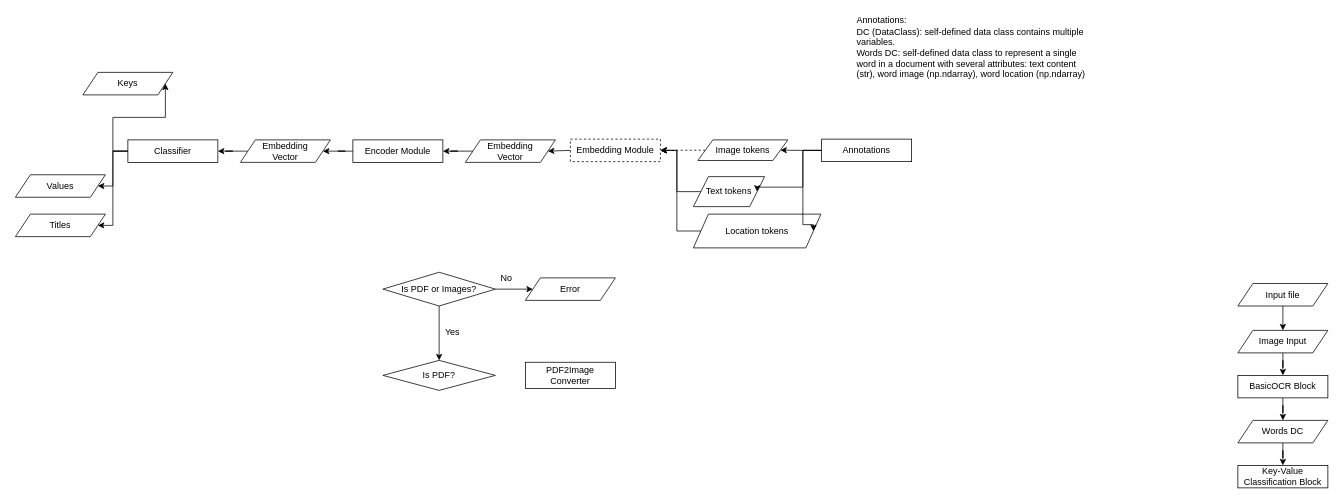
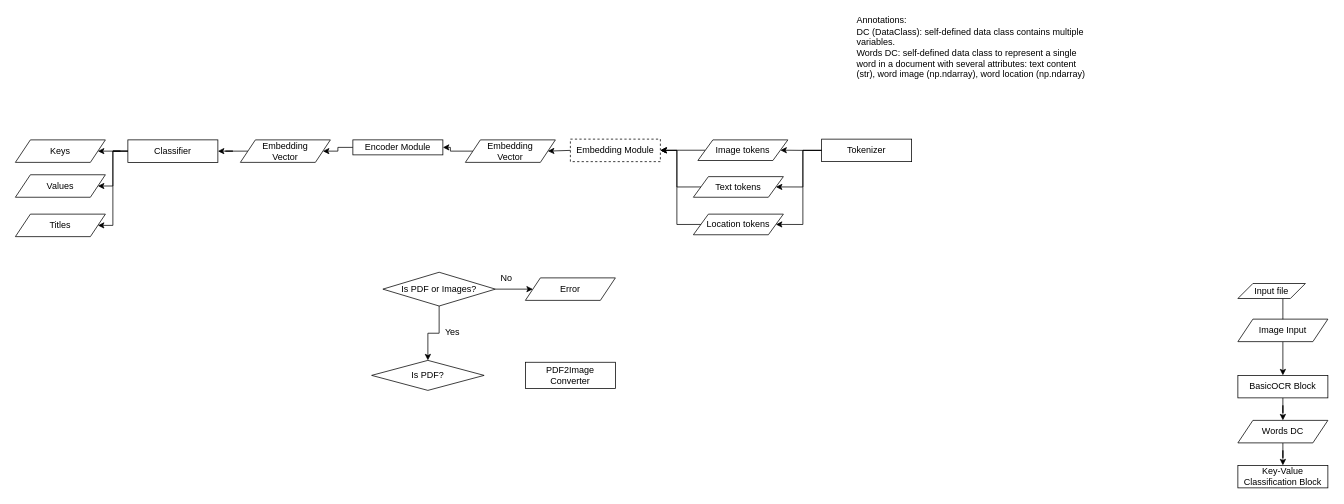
- <mxCell id="38" value="Keys" style="shape=parallelogram;perimeter=parallelogramPerimeter;whiteSpace=wrap;html=1;fixedSize=1;rounded=0;" vertex="1" parent="1"><mxGeometry x="110" y="96" width="120" height="30" as="geometry" /></mxCell>
+ <mxCell id="38" value="Keys" style="shape=parallelogram;perimeter=parallelogramPerimeter;whiteSpace=wrap;html=1;fixedSize=1;rounded=0;" vertex="1" parent="1"><mxGeometry x="20" y="186" width="120" height="30" as="geometry" /></mxCell>
- <mxCell id="21" value="" style="edgeStyle=orthogonalEdgeStyle;rounded=0;orthogonalLoop=1;jettySize=auto;html=1;entryX=1;entryY=0.5;entryDx=0;entryDy=0;dashed=1;" edge="1" parent="1" source="22" target="27"><mxGeometry relative="1" as="geometry"><mxPoint x="850" y="199.8" as="targetPoint" /></mxGeometry></mxCell>
+ <mxCell id="21" value="" style="edgeStyle=orthogonalEdgeStyle;rounded=0;orthogonalLoop=1;jettySize=auto;html=1;entryX=1;entryY=0.5;entryDx=0;entryDy=0;" edge="1" parent="1" source="22" target="27"><mxGeometry relative="1" as="geometry"><mxPoint x="850" y="199.8" as="targetPoint" /></mxGeometry></mxCell>
- <mxCell id="20" value="Annotations" style="whiteSpace=wrap;html=1;rounded=0;" vertex="1" parent="1"><mxGeometry x="1095" y="185" width="120" height="30" as="geometry" /></mxCell>
+ <mxCell id="20" value="Tokenizer" style="whiteSpace=wrap;html=1;rounded=0;" vertex="1" parent="1"><mxGeometry x="1095" y="185" width="120" height="30" as="geometry" /></mxCell>
- <mxCell id="34" value="Encoder Module" style="whiteSpace=wrap;html=1;rounded=0;" vertex="1" parent="1"><mxGeometry x="470" y="186" width="120" height="30" as="geometry" /></mxCell>
+ <mxCell id="34" value="Encoder Module" style="whiteSpace=wrap;html=1;rounded=0;" vertex="1" parent="1"><mxGeometry x="470" y="186" width="120" height="20" as="geometry" /></mxCell>
- <mxCell id="23" value="Text tokens" style="shape=parallelogram;perimeter=parallelogramPerimeter;whiteSpace=wrap;html=1;fixedSize=1;rounded=0;" vertex="1" parent="1"><mxGeometry x="924" y="235" width="95" height="40" as="geometry" /></mxCell>
+ <mxCell id="23" value="Text tokens" style="shape=parallelogram;perimeter=parallelogramPerimeter;whiteSpace=wrap;html=1;fixedSize=1;rounded=0;" vertex="1" parent="1"><mxGeometry x="924" y="235" width="120" height="27.5" as="geometry" /></mxCell>
- <mxCell id="24" value="Location tokens" style="shape=parallelogram;perimeter=parallelogramPerimeter;whiteSpace=wrap;html=1;fixedSize=1;rounded=0;" vertex="1" parent="1"><mxGeometry x="924" y="285" width="170" height="45" as="geometry" /></mxCell>
+ <mxCell id="24" value="Location tokens" style="shape=parallelogram;perimeter=parallelogramPerimeter;whiteSpace=wrap;html=1;fixedSize=1;rounded=0;" vertex="1" parent="1"><mxGeometry x="924" y="285" width="120" height="27.5" as="geometry" /></mxCell>
- <mxCell id="3" value="Input file" style="shape=parallelogram;perimeter=parallelogramPerimeter;whiteSpace=wrap;html=1;fixedSize=1;" vertex="1" parent="1"><mxGeometry x="1650" y="377.5" width="120" height="30" as="geometry" /></mxCell>
+ <mxCell id="3" value="Input file" style="shape=parallelogram;perimeter=parallelogramPerimeter;whiteSpace=wrap;html=1;fixedSize=1;" vertex="1" parent="1"><mxGeometry x="1650" y="377.5" width="90" height="20" as="geometry" /></mxCell>
- <mxCell id="12" value="Image Input" style="shape=parallelogram;perimeter=parallelogramPerimeter;whiteSpace=wrap;html=1;fixedSize=1;rounded=0;" vertex="1" parent="1"><mxGeometry x="1650" y="440" width="120" height="30" as="geometry" /></mxCell>
+ <mxCell id="12" value="Image Input" style="shape=parallelogram;perimeter=parallelogramPerimeter;whiteSpace=wrap;html=1;fixedSize=1;rounded=0;" vertex="1" parent="1"><mxGeometry x="1650" y="425" width="120" height="30" as="geometry" /></mxCell>
- <mxCell id="9" value="Is PDF?" style="rhombus;whiteSpace=wrap;html=1;" vertex="1" parent="1"><mxGeometry x="510" y="480" width="150" height="40" as="geometry" /></mxCell>
+ <mxCell id="9" value="Is PDF?" style="rhombus;whiteSpace=wrap;html=1;" vertex="1" parent="1"><mxGeometry x="495" y="480" width="150" height="40" as="geometry" /></mxCell>
